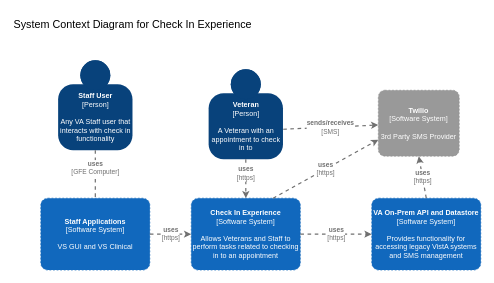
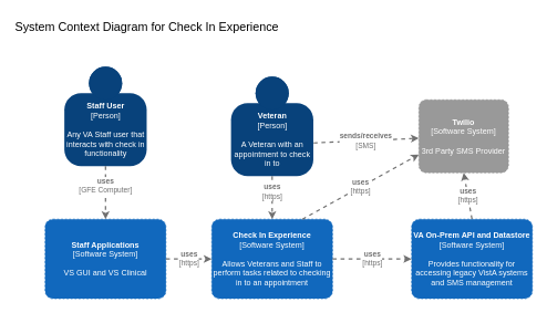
- <mxCell id="8" value="&lt;div style=&quot;text-align: left&quot;&gt;&lt;div style=&quot;text-align: center&quot;&gt;&lt;b&gt;uses&lt;/b&gt;&lt;/div&gt;&lt;div style=&quot;text-align: center&quot;&gt;[GFE Computer]&lt;/div&gt;&lt;/div&gt;" style="edgeStyle=none;rounded=0;html=1;jettySize=auto;orthogonalLoop=1;strokeColor=#707070;strokeWidth=2;fontColor=#707070;jumpStyle=none;dashed=1;metaEdit=1;metaData={&quot;c4Type&quot;:{&quot;editable&quot;:false}};exitX=0.5;exitY=1;exitDx=0;exitDy=0;exitPerimeter=0;endArrow=none;" edge="1" parent="1" source="7" target="6"><mxGeometry x="-0.25" width="160" relative="1" as="geometry"><mxPoint x="250" y="500" as="sourcePoint" /><mxPoint x="480" y="500" as="targetPoint" /><mxPoint as="offset" /></mxGeometry></mxCell>
+ <mxCell id="8" value="&lt;div style=&quot;text-align: left&quot;&gt;&lt;div style=&quot;text-align: center&quot;&gt;&lt;b&gt;uses&lt;/b&gt;&lt;/div&gt;&lt;div style=&quot;text-align: center&quot;&gt;[GFE Computer]&lt;/div&gt;&lt;/div&gt;" style="edgeStyle=none;rounded=0;html=1;jettySize=auto;orthogonalLoop=1;strokeColor=#707070;strokeWidth=2;fontColor=#707070;jumpStyle=none;dashed=1;metaEdit=1;metaData={&quot;c4Type&quot;:{&quot;editable&quot;:false}};exitX=0.5;exitY=1;exitDx=0;exitDy=0;exitPerimeter=0;" edge="1" parent="1" source="7" target="6"><mxGeometry x="-0.25" width="160" relative="1" as="geometry"><mxPoint x="250" y="500" as="sourcePoint" /><mxPoint x="480" y="500" as="targetPoint" /><mxPoint as="offset" /></mxGeometry></mxCell>
